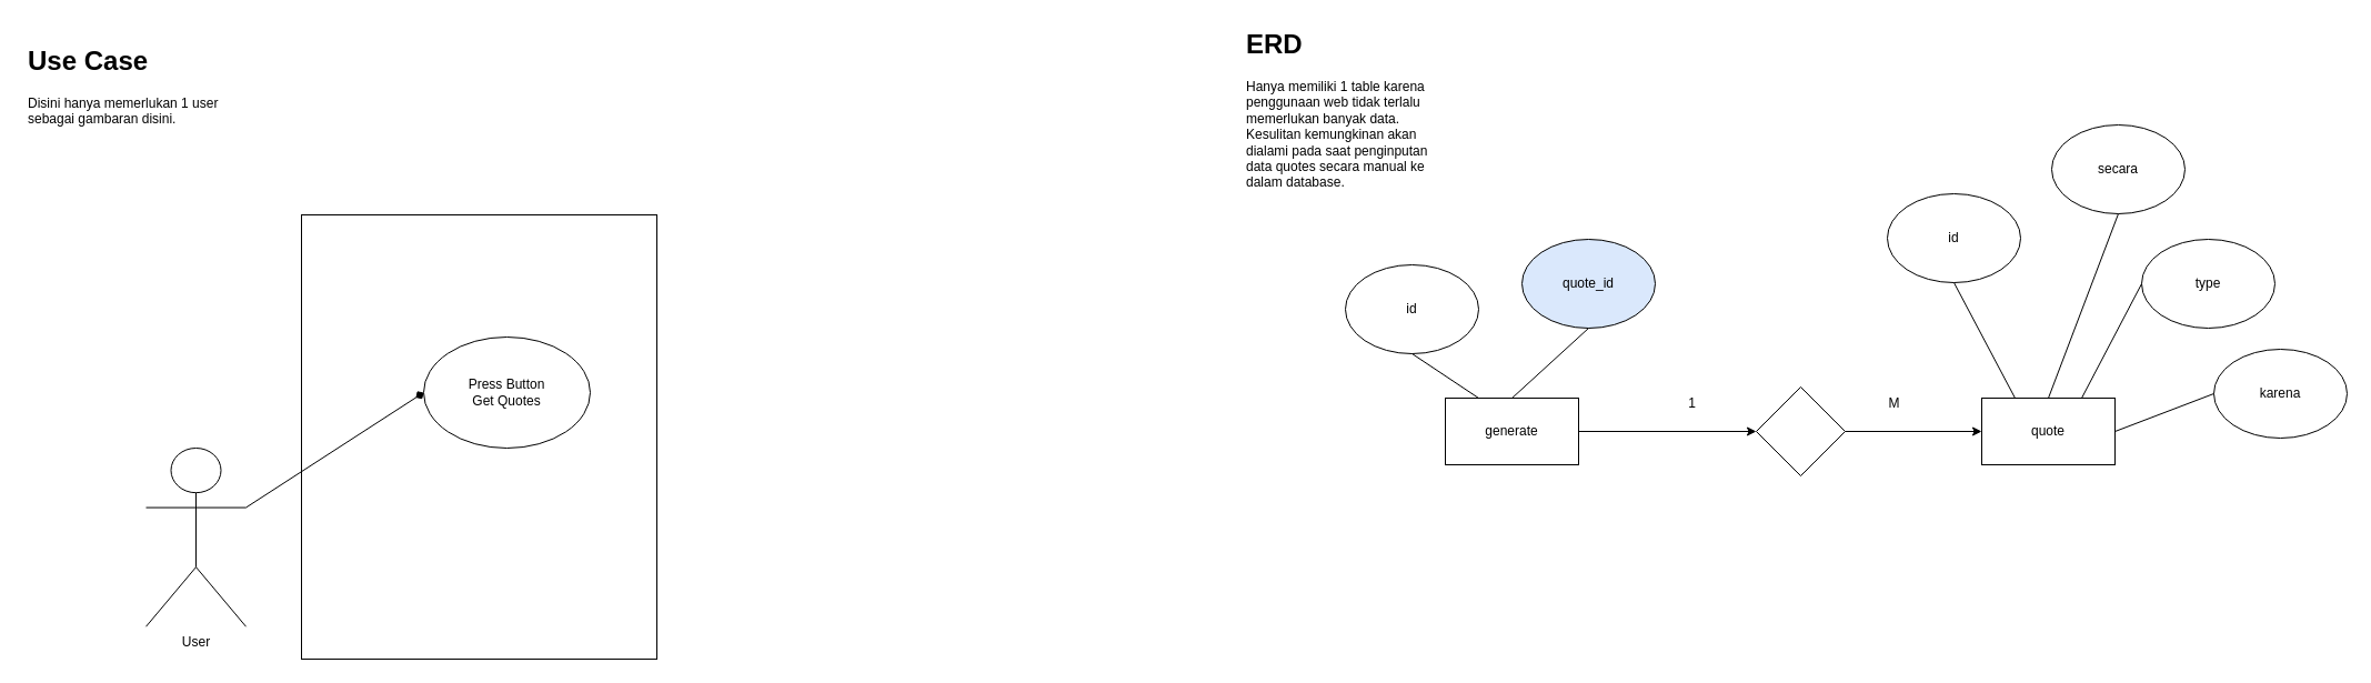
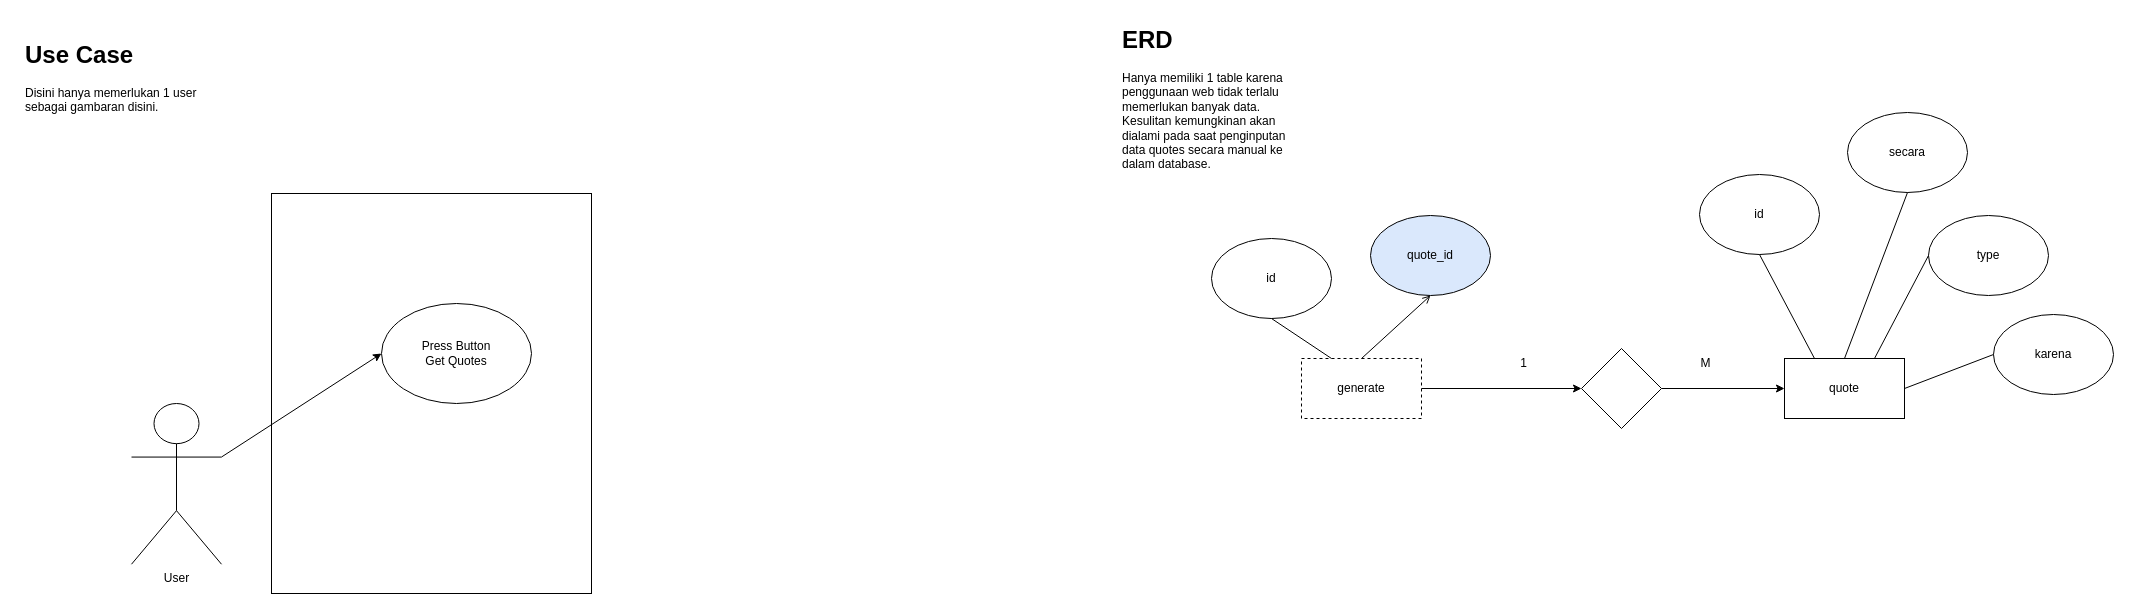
- <mxCell id="21" value="" style="endArrow=none;html=1;entryX=0.5;entryY=1;entryDx=0;entryDy=0;exitX=0.5;exitY=0;exitDx=0;exitDy=0;" edge="1" parent="1" source="17" target="19"><mxGeometry width="50" height="50" relative="1" as="geometry"><mxPoint x="1356" y="406" as="sourcePoint" /><mxPoint x="1406" y="356" as="targetPoint" /></mxGeometry></mxCell>
+ <mxCell id="21" value="" style="endArrow=open;html=1;entryX=0.5;entryY=1;entryDx=0;entryDy=0;exitX=0.5;exitY=0;exitDx=0;exitDy=0;" edge="1" parent="1" source="17" target="19"><mxGeometry width="50" height="50" relative="1" as="geometry"><mxPoint x="1356" y="406" as="sourcePoint" /><mxPoint x="1406" y="356" as="targetPoint" /></mxGeometry></mxCell>
- <mxCell id="5" value="" style="endArrow=diamond;html=1;exitX=1;exitY=0.333;exitDx=0;exitDy=0;exitPerimeter=0;entryX=0;entryY=0.5;entryDx=0;entryDy=0;" parent="1" source="4" target="6" edge="1"><mxGeometry width="50" height="50" relative="1" as="geometry"><mxPoint x="181" y="396.573" as="sourcePoint" /><mxPoint x="801" y="453" as="targetPoint" /></mxGeometry></mxCell>
+ <mxCell id="5" value="" style="endArrow=classic;html=1;exitX=1;exitY=0.333;exitDx=0;exitDy=0;exitPerimeter=0;entryX=0;entryY=0.5;entryDx=0;entryDy=0;" parent="1" source="4" target="6" edge="1"><mxGeometry width="50" height="50" relative="1" as="geometry"><mxPoint x="181" y="396.573" as="sourcePoint" /><mxPoint x="801" y="453" as="targetPoint" /></mxGeometry></mxCell>
- <mxCell id="17" value="generate" style="rounded=0;whiteSpace=wrap;html=1;" vertex="1" parent="1"><mxGeometry x="1301" y="358" width="120" height="60" as="geometry" /></mxCell>
+ <mxCell id="17" value="generate" style="rounded=0;whiteSpace=wrap;html=1;dashed=1;" vertex="1" parent="1"><mxGeometry x="1301" y="358" width="120" height="60" as="geometry" /></mxCell>
